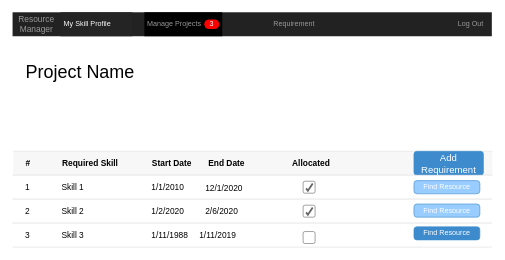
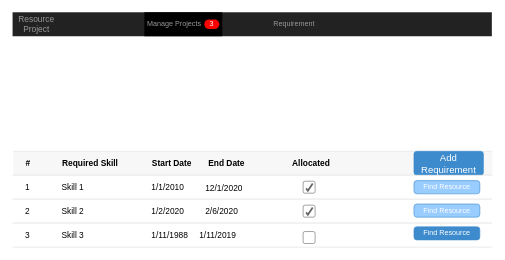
- <mxCell id="3" value="Resource Manager" style="html=1;shadow=0;dashed=0;fillColor=none;strokeColor=none;shape=mxgraph.bootstrap.rect;fontColor=#999999;fontSize=14;whiteSpace=wrap;" vertex="1" parent="2"><mxGeometry width="80" height="40" as="geometry" /></mxCell>
+ <mxCell id="3" value="Resource Project" style="html=1;shadow=0;dashed=0;fillColor=none;strokeColor=none;shape=mxgraph.bootstrap.rect;fontColor=#999999;fontSize=14;whiteSpace=wrap;" vertex="1" parent="2"><mxGeometry width="80" height="40" as="geometry" /></mxCell>
- <mxCell id="4" value="My Skill Profile" style="html=1;shadow=0;dashed=0;shape=mxgraph.bootstrap.rect;fillColor=#242424;strokeColor=none;fontColor=#ffffff;spacingRight=30;whiteSpace=wrap;" vertex="1" parent="2"><mxGeometry x="80" width="120" height="40" as="geometry" /></mxCell>
- <mxCell id="8" value="Log Out" style="html=1;shadow=0;dashed=0;fillColor=none;strokeColor=none;shape=mxgraph.bootstrap.rect;fontColor=#999999;whiteSpace=wrap;" vertex="1" parent="2"><mxGeometry x="730" width="70" height="40" as="geometry" /></mxCell>
- <mxCell id="9" value="Project Name" style="html=1;shadow=0;dashed=0;shape=mxgraph.bootstrap.rect;strokeColor=none;fillColor=none;fontSize=30;align=left;spacingLeft=10;" vertex="1" parent="1"><mxGeometry x="30" y="100" width="370" height="40" as="geometry" /></mxCell>
